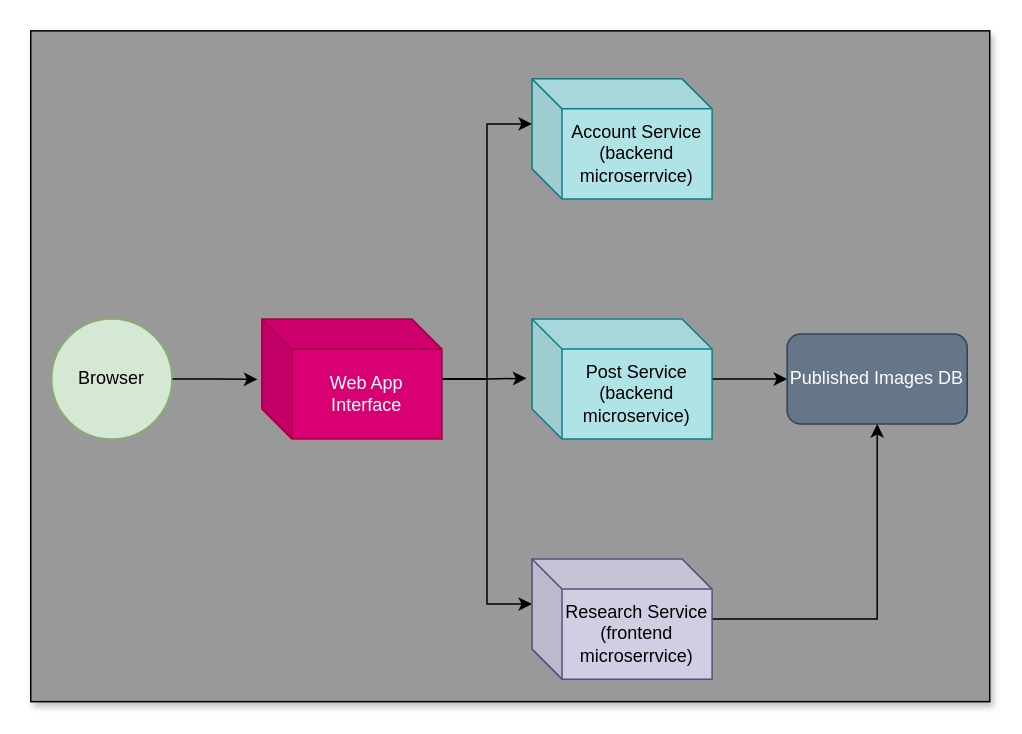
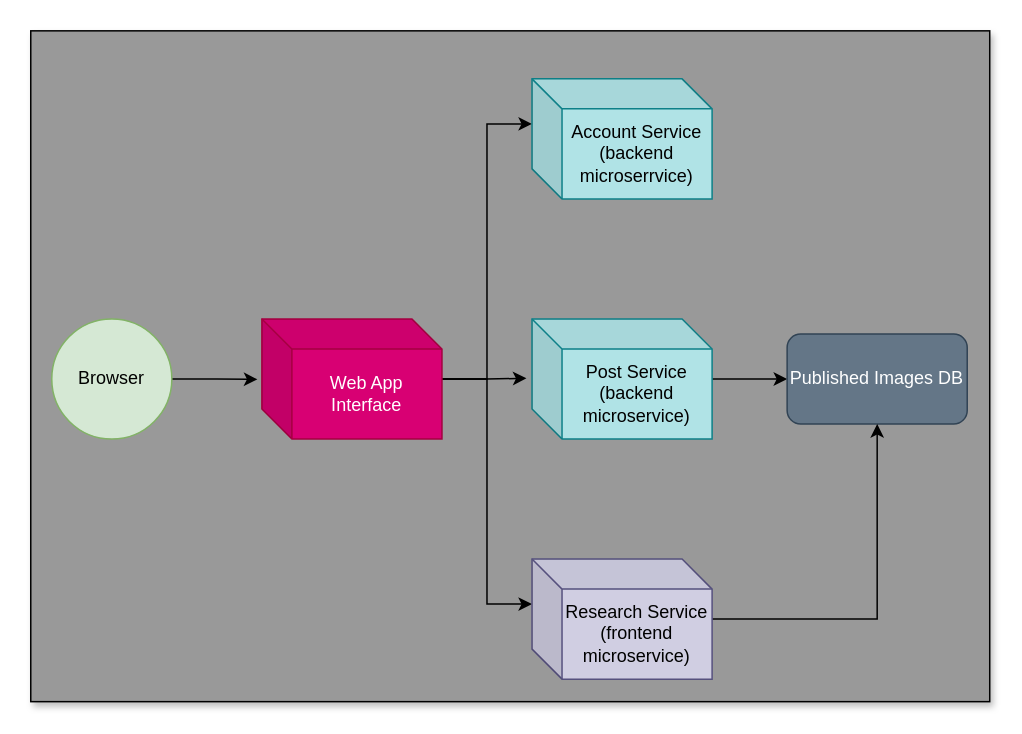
- <mxCell id="15" value="Research Service&lt;br&gt;(frontend microserrvice)" style="shape=cube;whiteSpace=wrap;html=1;boundedLbl=1;backgroundOutline=1;darkOpacity=0.05;darkOpacity2=0.1;fillColor=#d0cee2;strokeColor=#56517e;" parent="3" vertex="1"><mxGeometry x="354" y="372" width="120" height="80" as="geometry" /></mxCell>
+ <mxCell id="15" value="Research Service&lt;br&gt;(frontend microservice)" style="shape=cube;whiteSpace=wrap;html=1;boundedLbl=1;backgroundOutline=1;darkOpacity=0.05;darkOpacity2=0.1;fillColor=#d0cee2;strokeColor=#56517e;" parent="3" vertex="1"><mxGeometry x="354" y="372" width="120" height="80" as="geometry" /></mxCell>
